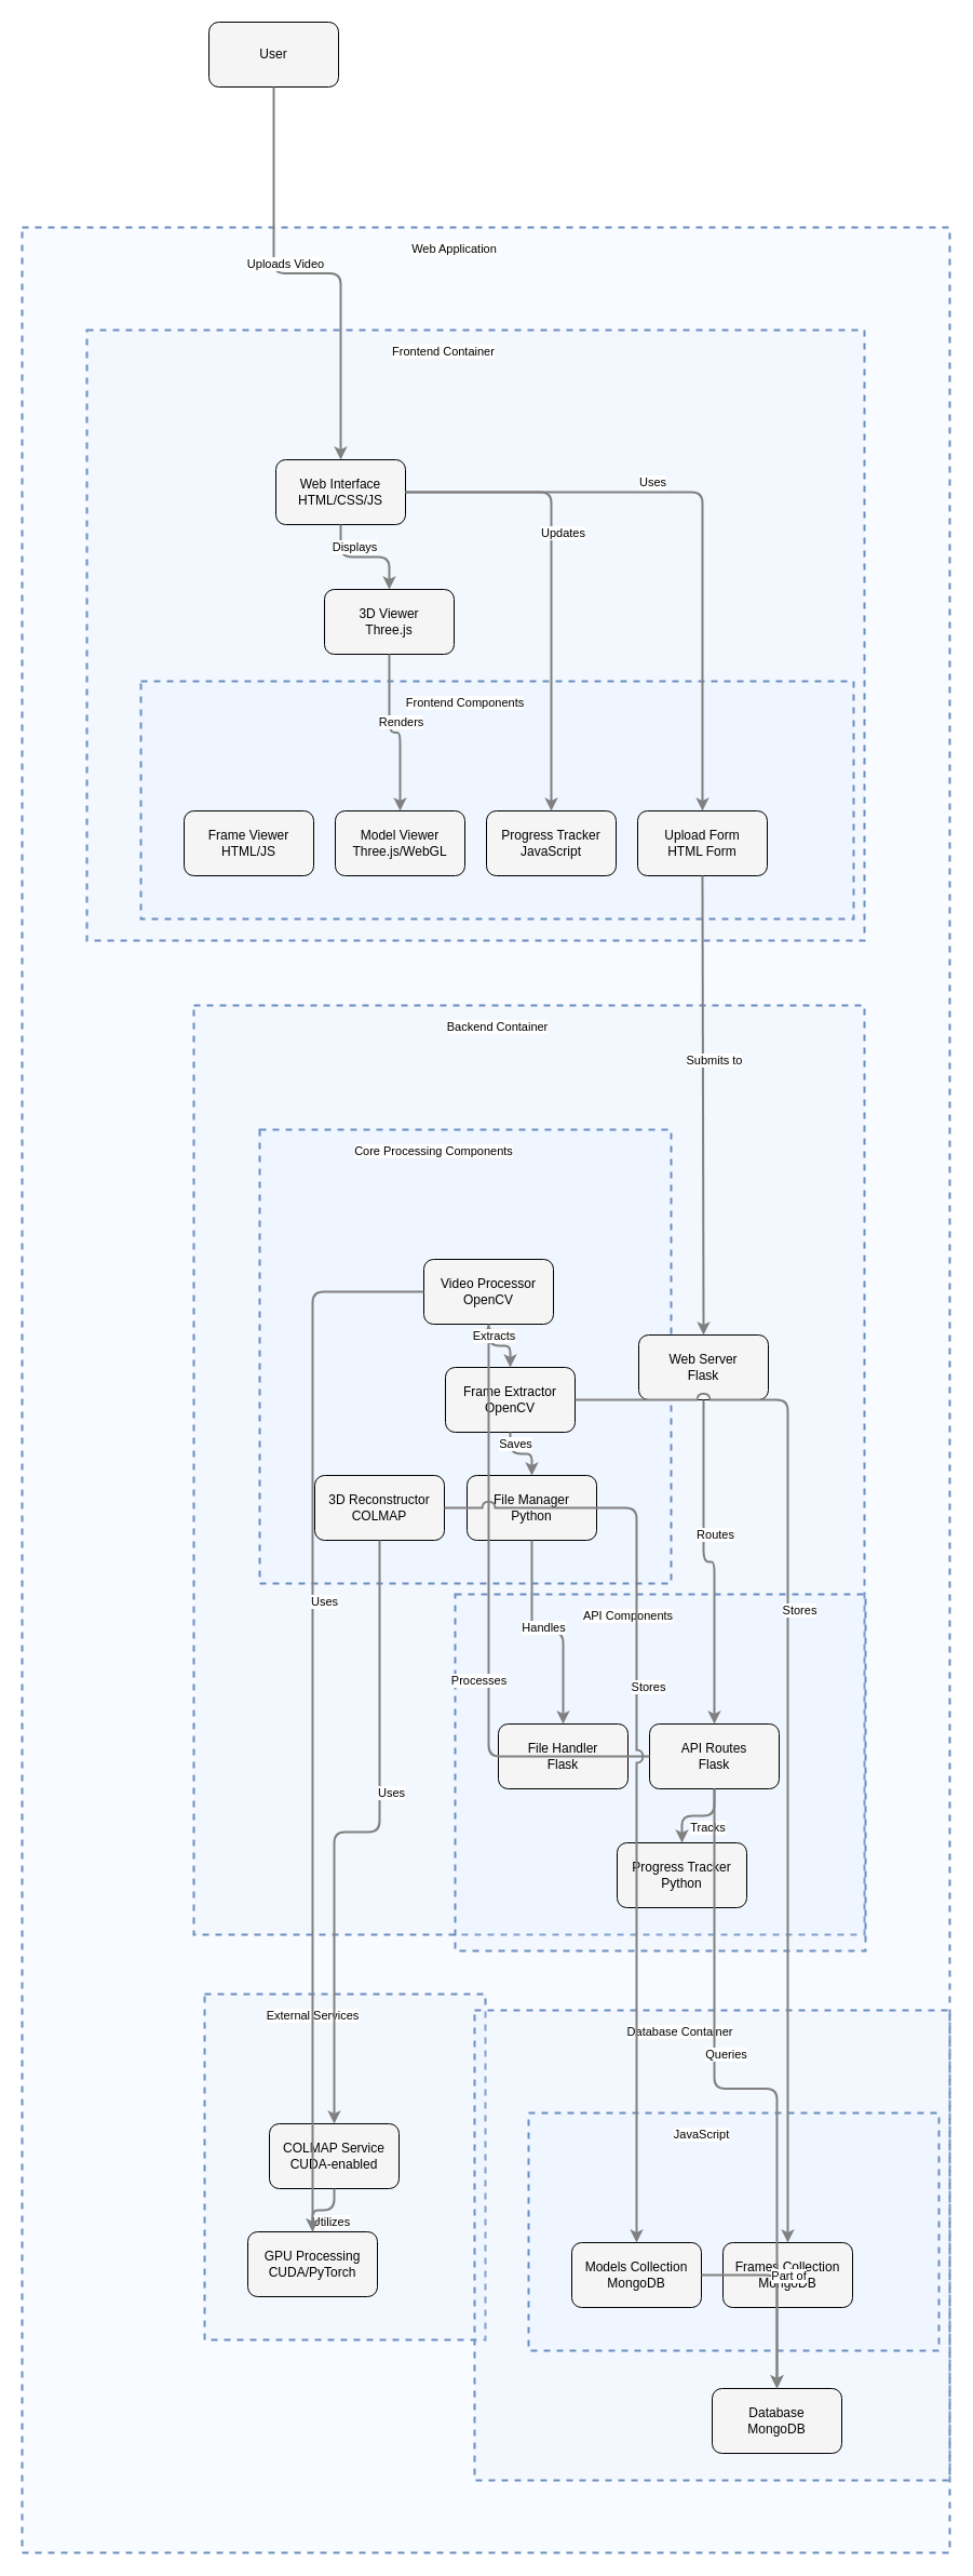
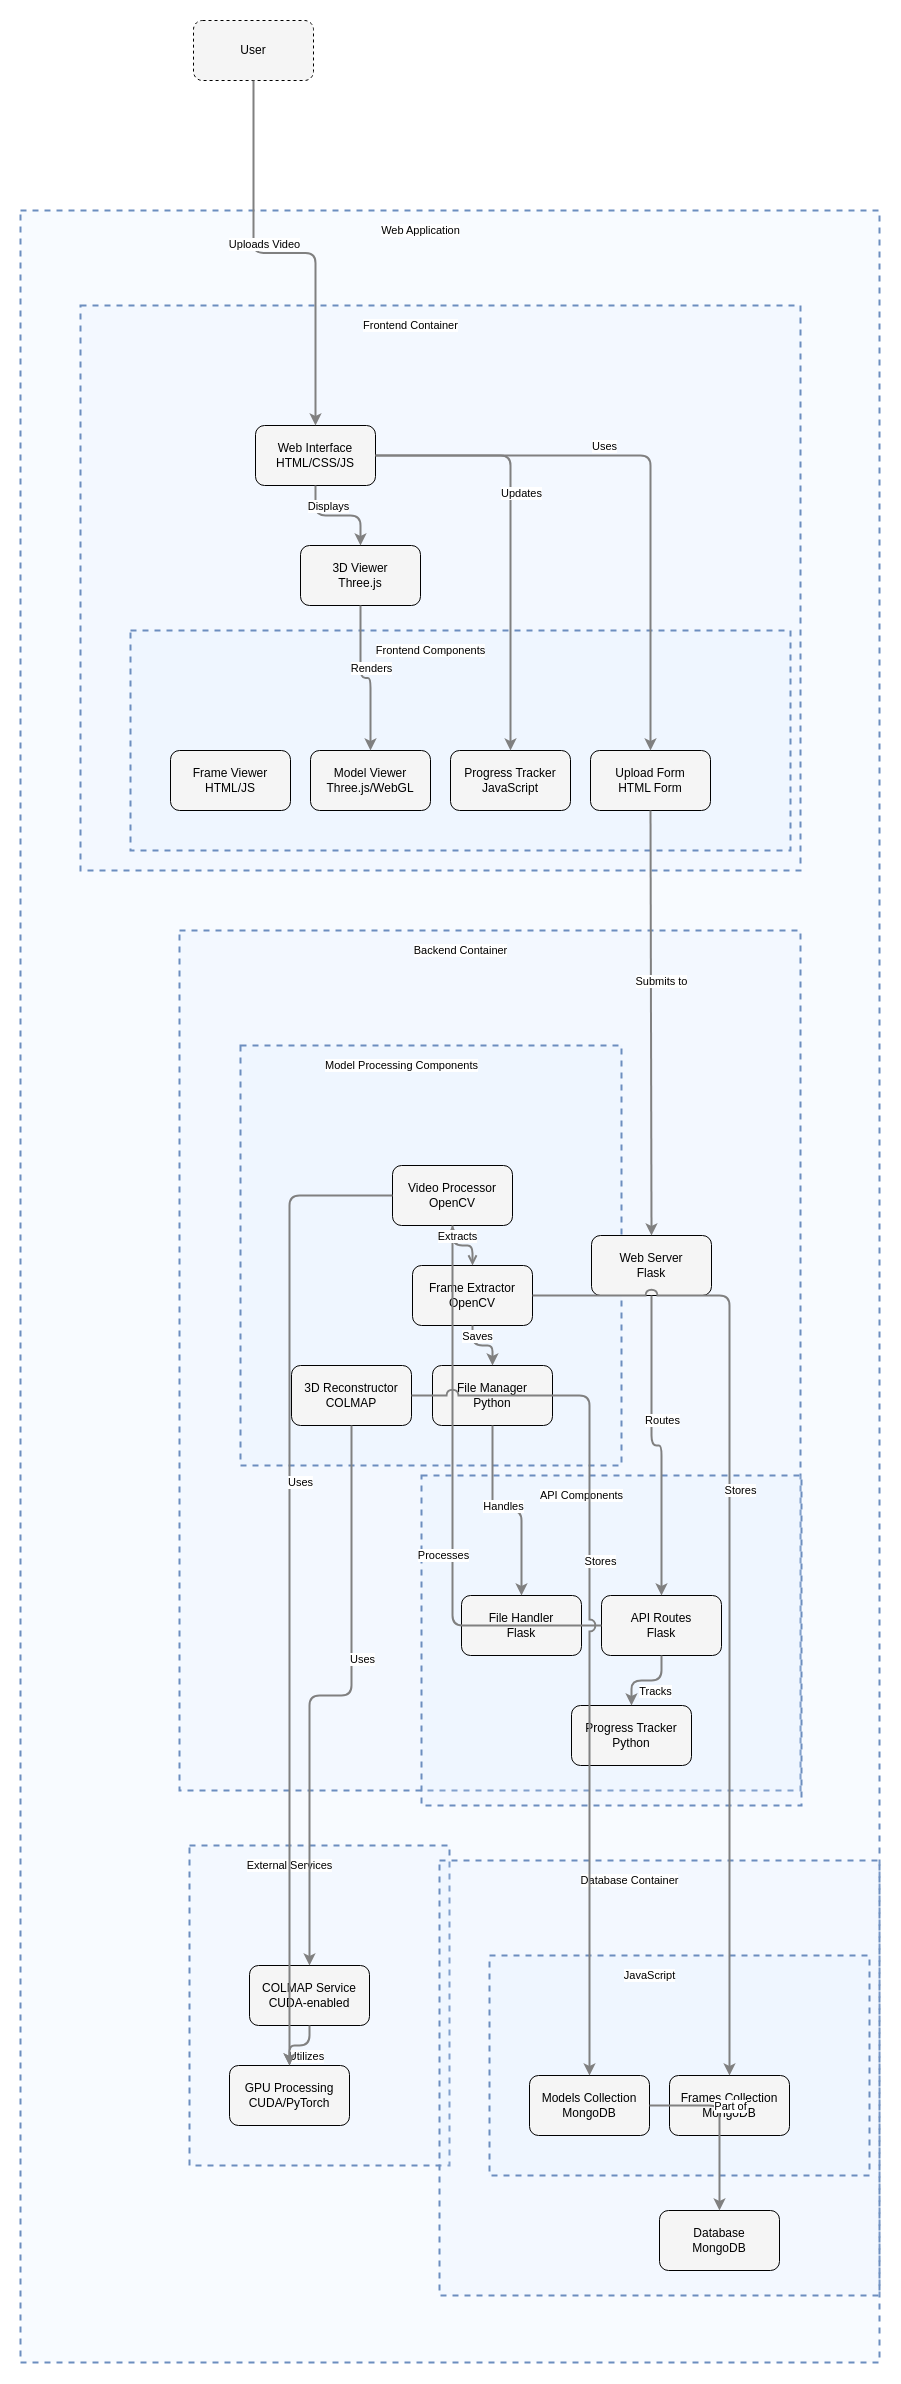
- <mxCell id="20" value="User" style="rounded=1;whiteSpace=wrap;html=1;fillColor=#f5f5f5" vertex="1" parent="1"><mxGeometry x="193" y="20" width="120" height="60" as="geometry" /></mxCell>
+ <mxCell id="20" value="User" style="rounded=1;whiteSpace=wrap;html=1;fillColor=#f5f5f5;dashed=1;" vertex="1" parent="1"><mxGeometry x="193" y="20" width="120" height="60" as="geometry" /></mxCell>
- <mxCell id="7" value="Core Processing Components" style="edgeLabel;html=1;align=center;verticalAlign=middle;resizable=0;labelBackgroundColor=white;spacing=5" vertex="1" parent="14"><mxGeometry x="69" y="123" width="305" height="24" as="geometry" /></mxCell>
+ <mxCell id="7" value="Model Processing Components" style="edgeLabel;html=1;align=center;verticalAlign=middle;resizable=0;labelBackgroundColor=white;spacing=5" vertex="1" parent="14"><mxGeometry x="69" y="123" width="305" height="24" as="geometry" /></mxCell>
- <mxCell id="56" style="edgeStyle=orthogonalEdgeStyle;rounded=1;orthogonalLoop=1;jettySize=auto;html=1;strokeColor=#808080;strokeWidth=2;jumpStyle=arc;jumpSize=10;spacing=15;labelBackgroundColor=white;labelBorderColor=none" edge="1" parent="1" source="28" target="29"><mxGeometry relative="1" as="geometry" /></mxCell>
+ <mxCell id="56" style="edgeStyle=orthogonalEdgeStyle;rounded=1;orthogonalLoop=1;jettySize=auto;html=1;strokeColor=#808080;strokeWidth=2;jumpStyle=arc;jumpSize=10;spacing=15;labelBackgroundColor=white;labelBorderColor=none;endArrow=open;" edge="1" parent="1" source="28" target="29"><mxGeometry relative="1" as="geometry" /></mxCell>
- <mxCell id="68" style="edgeStyle=orthogonalEdgeStyle;rounded=1;orthogonalLoop=1;jettySize=auto;html=1;strokeColor=#808080;strokeWidth=2;jumpStyle=arc;jumpSize=10;spacing=15;labelBackgroundColor=white;labelBorderColor=none" edge="1" parent="1" source="32" target="35"><mxGeometry relative="1" as="geometry" /></mxCell>
- <mxCell id="69" value="Queries" style="edgeLabel;html=1;align=center;verticalAlign=middle;resizable=0;points=[];" vertex="1" connectable="0" parent="68"><mxGeometry x="-0.2" y="10" relative="1" as="geometry"><mxPoint as="offset" /></mxGeometry></mxCell>
